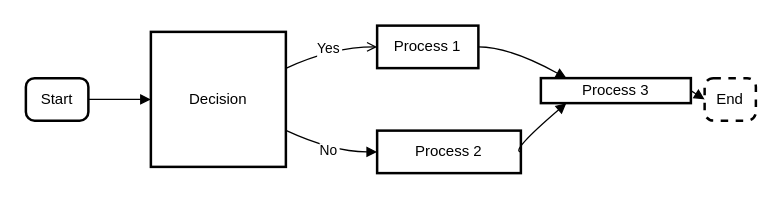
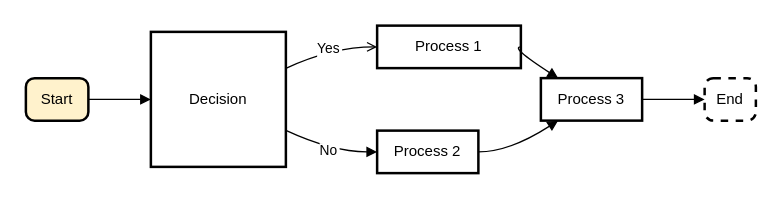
- <mxCell id="4" value="Process 1" style="whiteSpace=wrap;strokeWidth=2;" vertex="1" parent="1"><mxGeometry x="301" width="81" height="34" as="geometry" y="20" /></mxCell>
+ <mxCell id="4" value="Process 1" style="whiteSpace=wrap;strokeWidth=2;" vertex="1" parent="1"><mxGeometry x="301" y="20" width="115" height="34" as="geometry" /></mxCell>
- <mxCell id="6" value="Process 3" style="whiteSpace=wrap;strokeWidth=2;" vertex="1" parent="1"><mxGeometry x="432" y="62" width="120" height="20" as="geometry" /></mxCell>
+ <mxCell id="6" value="Process 3" style="whiteSpace=wrap;strokeWidth=2;" vertex="1" parent="1"><mxGeometry x="432" y="62" width="81" height="34" as="geometry" /></mxCell>
- <mxCell id="2" value="Start" style="rounded=1;absoluteArcSize=1;arcSize=14;whiteSpace=wrap;strokeWidth=2;" vertex="1" parent="1"><mxGeometry y="62" width="50" height="34" as="geometry" x="20" /></mxCell>
+ <mxCell id="2" value="Start" style="rounded=1;absoluteArcSize=1;arcSize=14;whiteSpace=wrap;strokeWidth=2;fillColor=#fff2cc;" vertex="1" parent="1"><mxGeometry y="62" width="50" height="34" as="geometry" x="20" /></mxCell>
- <mxCell id="5" value="Process 2" style="whiteSpace=wrap;strokeWidth=2;" vertex="1" parent="1"><mxGeometry x="301" y="104" width="115" height="34" as="geometry" /></mxCell>
+ <mxCell id="5" value="Process 2" style="whiteSpace=wrap;strokeWidth=2;" vertex="1" parent="1"><mxGeometry x="301" y="104" width="81" height="34" as="geometry" /></mxCell>
